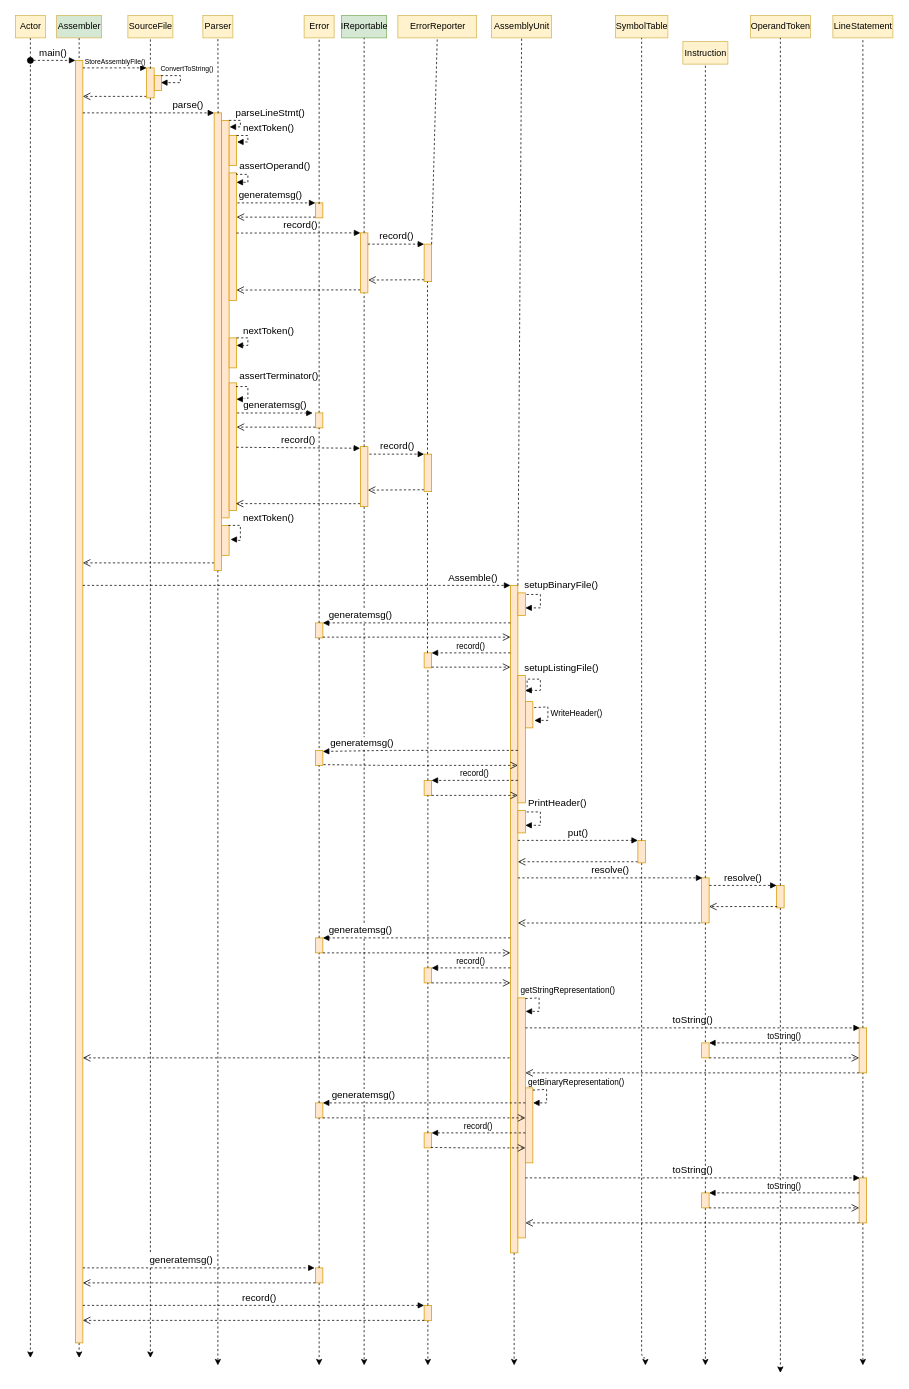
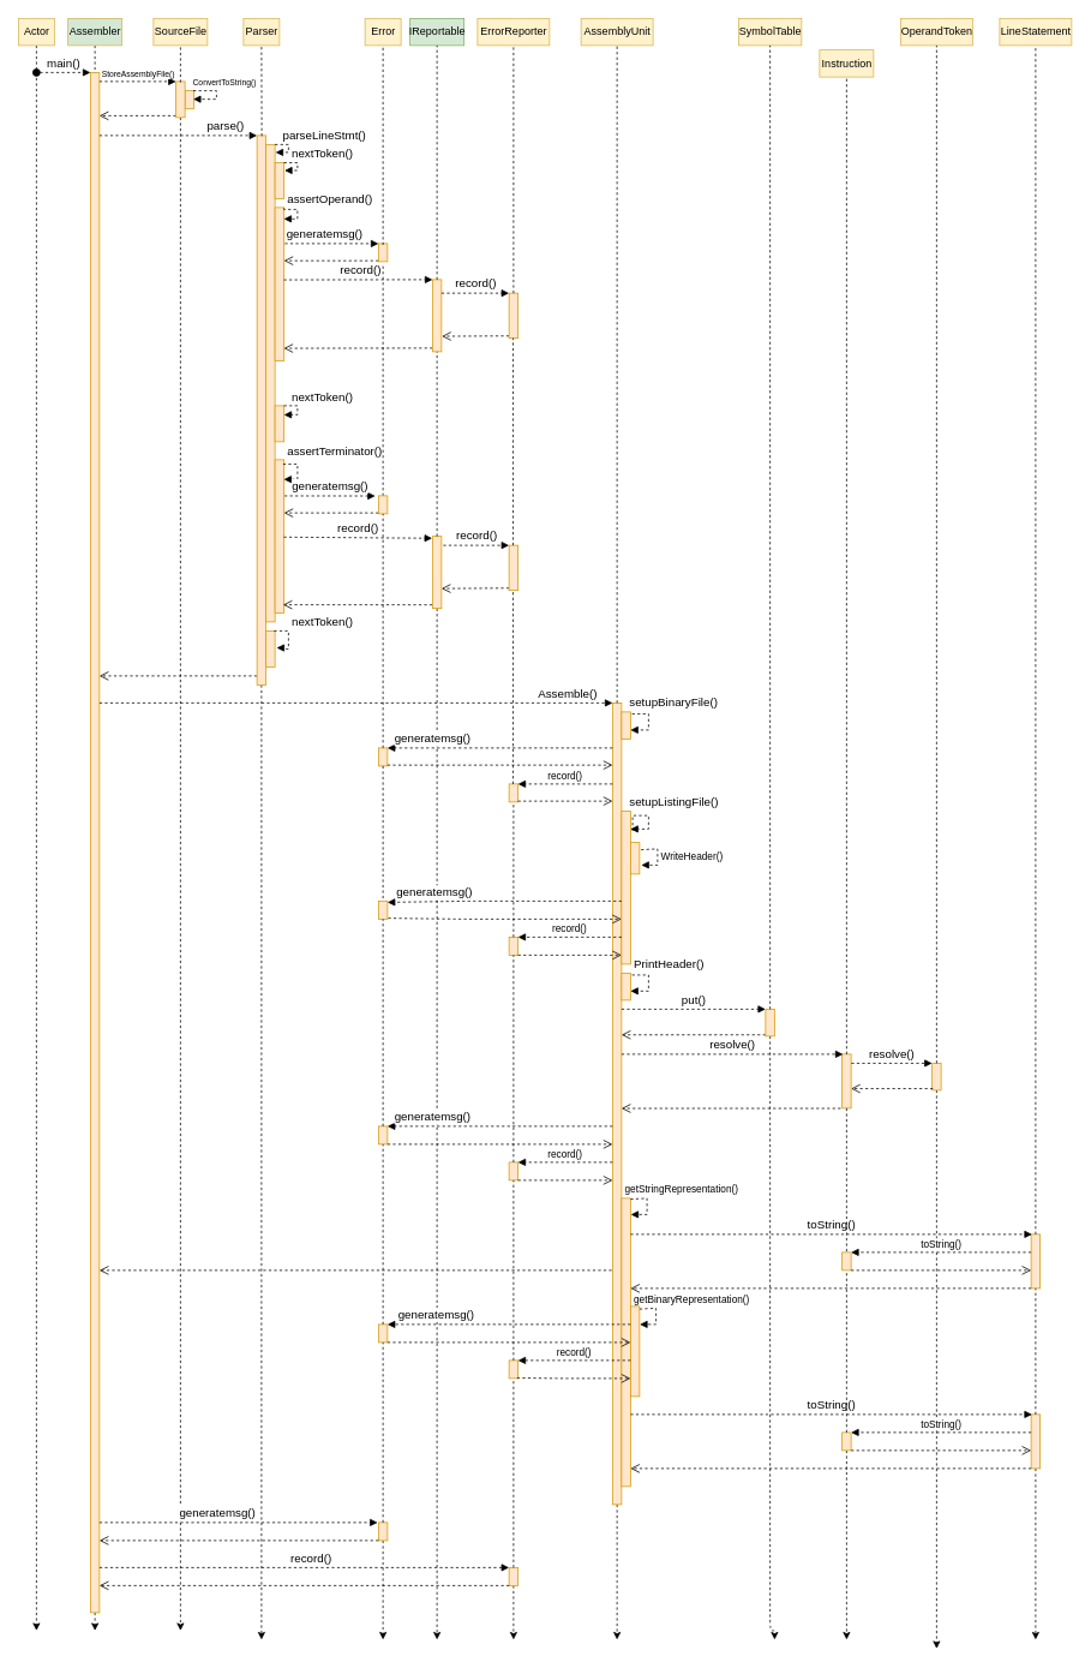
- <mxCell id="10" value="ErrorReporter" style="html=1;fillColor=#fff2cc;strokeColor=#d6b656;" parent="1" vertex="1"><mxGeometry x="530" y="20" width="105" height="30" as="geometry" /></mxCell>
+ <mxCell id="10" value="ErrorReporter" style="html=1;fillColor=#fff2cc;strokeColor=#d6b656;" parent="1" vertex="1"><mxGeometry x="530" y="20" width="80" height="30" as="geometry" /></mxCell>
- <mxCell id="11" value="AssemblyUnit" style="html=1;fillColor=#fff2cc;strokeColor=#d6b656;" parent="1" vertex="1"><mxGeometry x="655" y="20" width="80" height="30" as="geometry" /></mxCell>
+ <mxCell id="11" value="AssemblyUnit" style="html=1;fillColor=#fff2cc;strokeColor=#d6b656;" parent="1" vertex="1"><mxGeometry x="645" y="20" width="80" height="30" as="geometry" /></mxCell>
